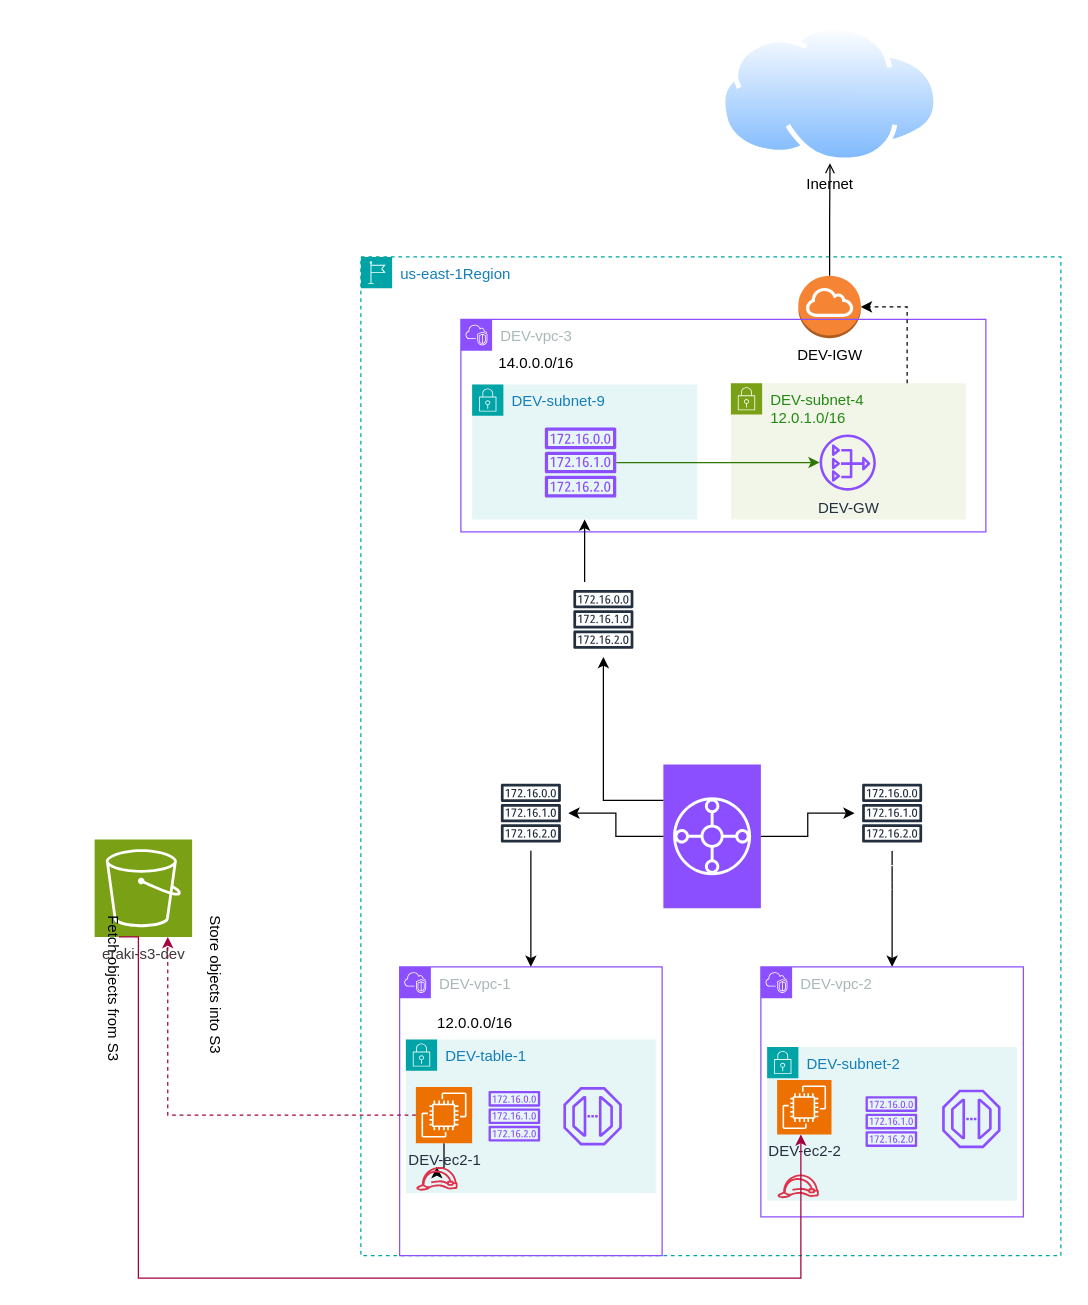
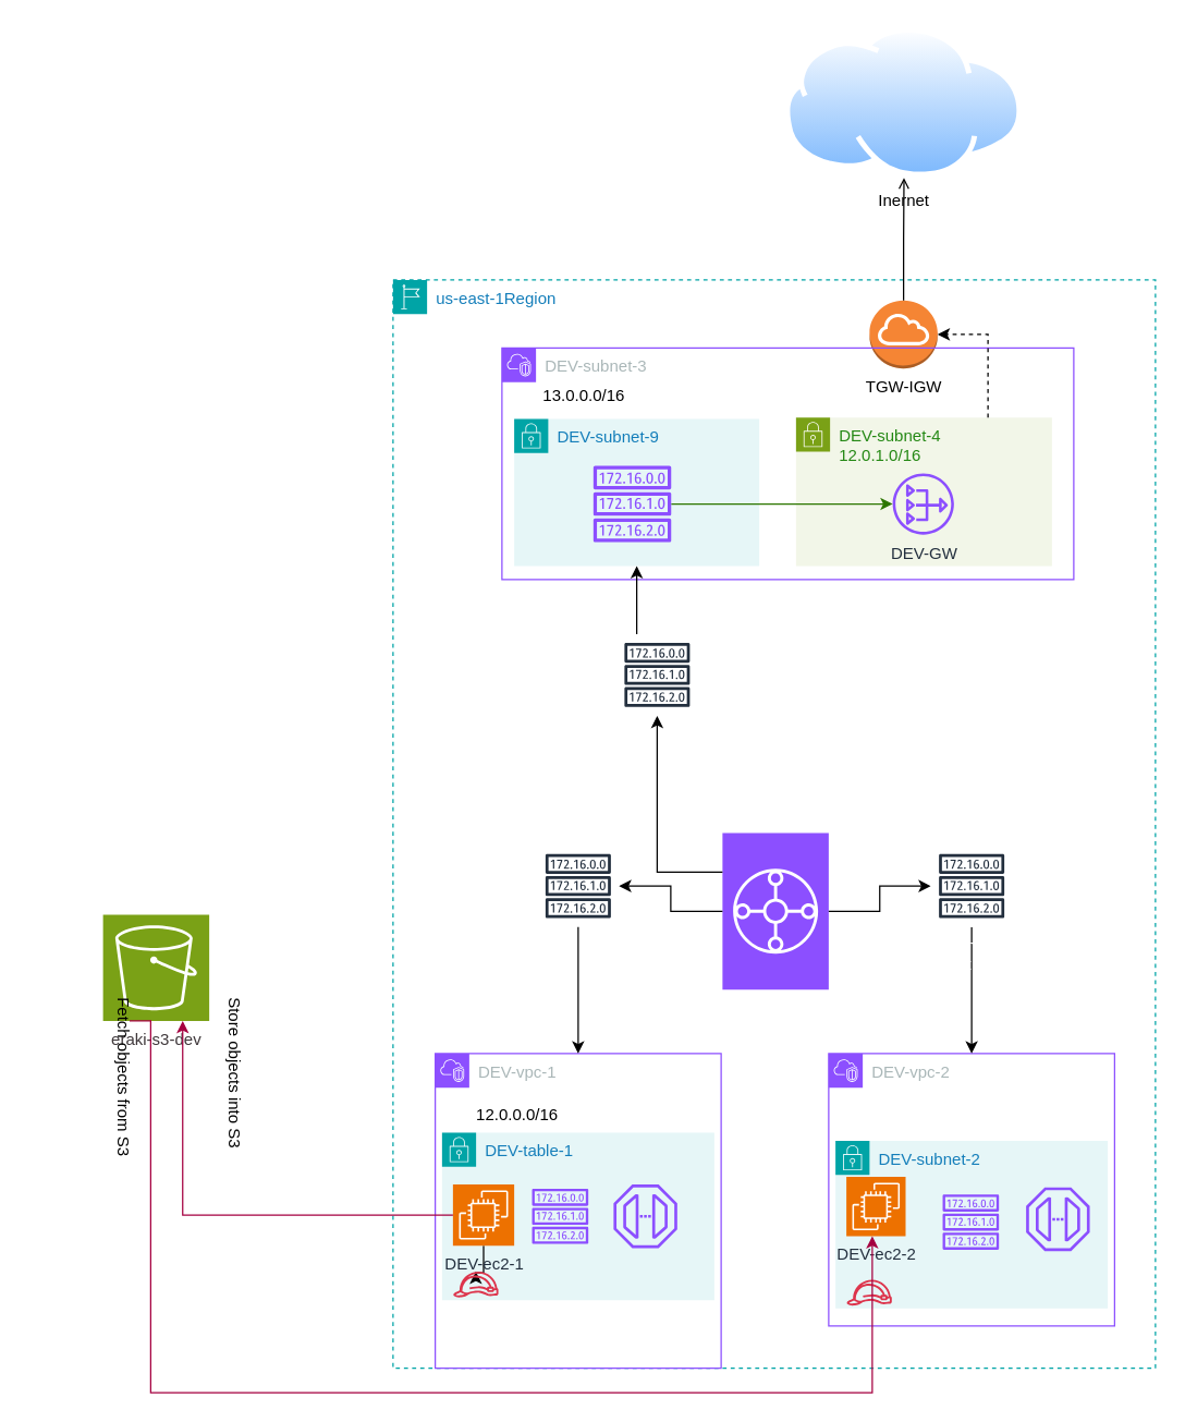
- <mxCell id="21" value="DEV-vpc-3" style="points=[[0,0],[0.25,0],[0.5,0],[0.75,0],[1,0],[1,0.25],[1,0.5],[1,0.75],[1,1],[0.75,1],[0.5,1],[0.25,1],[0,1],[0,0.75],[0,0.5],[0,0.25]];outlineConnect=0;gradientColor=none;html=1;whiteSpace=wrap;fontSize=12;fontStyle=0;container=1;pointerEvents=0;collapsible=0;recursiveResize=0;shape=mxgraph.aws4.group;grIcon=mxgraph.aws4.group_vpc2;strokeColor=#8C4FFF;fillColor=none;verticalAlign=top;align=left;spacingLeft=30;fontColor=#AAB7B8;dashed=0;" parent="2" vertex="1"><mxGeometry x="80" y="50" width="420" height="170" as="geometry" /></mxCell>
+ <mxCell id="21" value="DEV-subnet-3" style="points=[[0,0],[0.25,0],[0.5,0],[0.75,0],[1,0],[1,0.25],[1,0.5],[1,0.75],[1,1],[0.75,1],[0.5,1],[0.25,1],[0,1],[0,0.75],[0,0.5],[0,0.25]];outlineConnect=0;gradientColor=none;html=1;whiteSpace=wrap;fontSize=12;fontStyle=0;container=1;pointerEvents=0;collapsible=0;recursiveResize=0;shape=mxgraph.aws4.group;grIcon=mxgraph.aws4.group_vpc2;strokeColor=#8C4FFF;fillColor=none;verticalAlign=top;align=left;spacingLeft=30;fontColor=#AAB7B8;dashed=0;" parent="2" vertex="1"><mxGeometry x="80" y="50" width="420" height="170" as="geometry" /></mxCell>
- <mxCell id="11" value="DEV-IGW" style="outlineConnect=0;dashed=0;verticalLabelPosition=bottom;verticalAlign=top;align=center;html=1;shape=mxgraph.aws3.internet_gateway;fillColor=#F58534;gradientColor=none;" parent="2" vertex="1"><mxGeometry x="350" y="15" width="50" height="50" as="geometry" /></mxCell>
+ <mxCell id="11" value="TGW-IGW" style="outlineConnect=0;dashed=0;verticalLabelPosition=bottom;verticalAlign=top;align=center;html=1;shape=mxgraph.aws3.internet_gateway;fillColor=#F58534;gradientColor=none;" parent="2" vertex="1"><mxGeometry x="350" y="15" width="50" height="50" as="geometry" /></mxCell>
- <mxCell id="23" value="14.0.0.0/16" style="text;html=1;align=center;verticalAlign=middle;resizable=0;points=[];autosize=1;strokeColor=none;fillColor=none;" parent="21" vertex="1"><mxGeometry x="20" y="20" width="80" height="30" as="geometry" /></mxCell>
+ <mxCell id="23" value="13.0.0.0/16" style="text;html=1;align=center;verticalAlign=middle;resizable=0;points=[];autosize=1;strokeColor=none;fillColor=none;" parent="21" vertex="1"><mxGeometry x="20" y="20" width="80" height="30" as="geometry" /></mxCell>
- <mxCell id="39" style="edgeStyle=orthogonalEdgeStyle;rounded=0;orthogonalLoop=1;jettySize=auto;html=1;exitX=0;exitY=0.5;exitDx=0;exitDy=0;exitPerimeter=0;entryX=0.75;entryY=1;entryDx=0;entryDy=0;entryPerimeter=0;fillColor=#d80073;strokeColor=#A50040;dashed=1;" parent="1" source="33" target="38" edge="1"><mxGeometry relative="1" as="geometry" /></mxCell>
+ <mxCell id="39" style="edgeStyle=orthogonalEdgeStyle;rounded=0;orthogonalLoop=1;jettySize=auto;html=1;exitX=0;exitY=0.5;exitDx=0;exitDy=0;exitPerimeter=0;entryX=0.75;entryY=1;entryDx=0;entryDy=0;entryPerimeter=0;fillColor=#d80073;strokeColor=#A50040;" parent="1" source="33" target="38" edge="1"><mxGeometry relative="1" as="geometry" /></mxCell>
